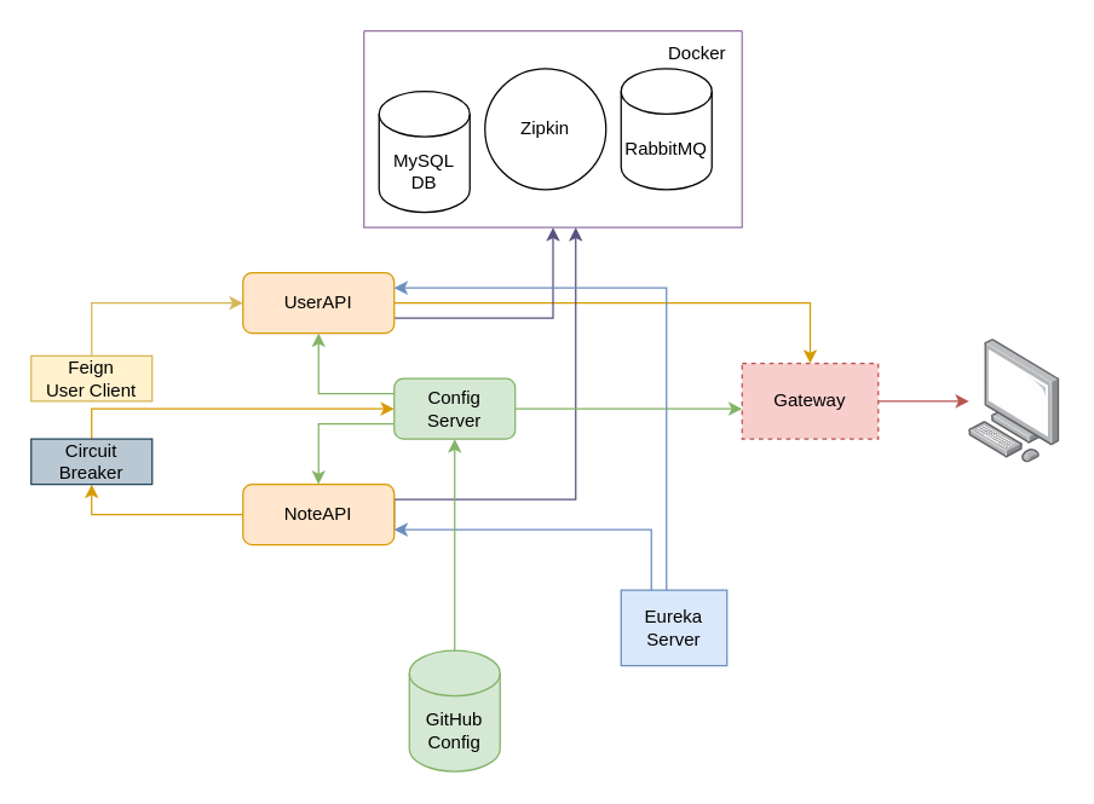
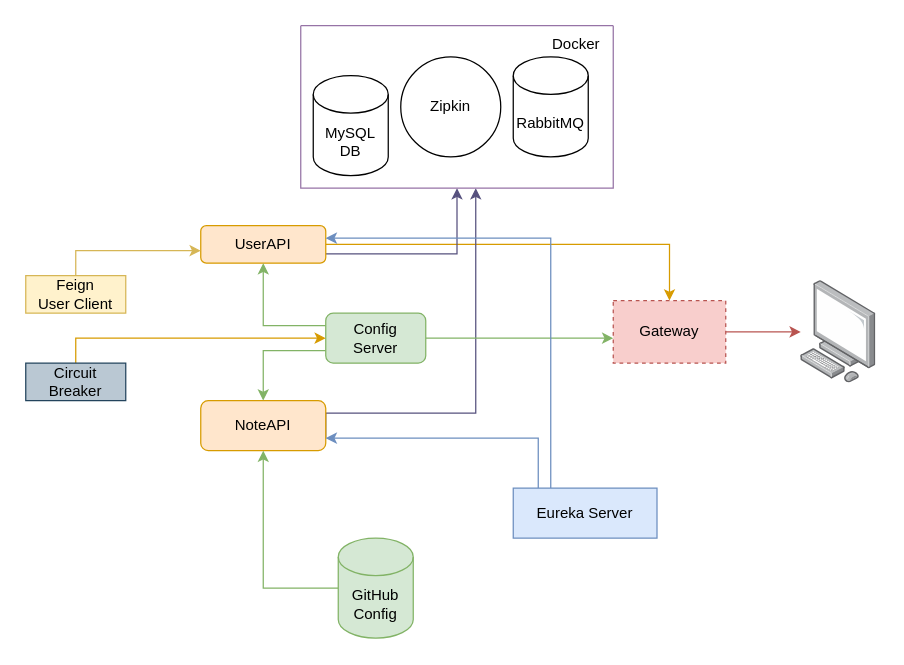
- <mxCell id="4" value="UserAPI" style="rounded=1;whiteSpace=wrap;html=1;fillColor=#ffe6cc;strokeColor=#d79b00;" parent="1" vertex="1"><mxGeometry x="160" y="180" width="100" height="40" as="geometry" /></mxCell>
+ <mxCell id="4" value="UserAPI" style="rounded=1;whiteSpace=wrap;html=1;fillColor=#ffe6cc;strokeColor=#d79b00;" parent="1" vertex="1"><mxGeometry x="160" y="180" width="100" height="30" as="geometry" /></mxCell>
- <mxCell id="10" value="&lt;div&gt;Feign&lt;br&gt;&lt;/div&gt;&lt;div&gt;User Client&lt;/div&gt;" style="rounded=0;whiteSpace=wrap;html=1;fillColor=#fff2cc;strokeColor=#d6b656;" parent="1" vertex="1"><mxGeometry x="20" y="235" width="80" height="30" as="geometry" /></mxCell>
+ <mxCell id="10" value="&lt;div&gt;Feign&lt;br&gt;&lt;/div&gt;&lt;div&gt;User Client&lt;/div&gt;" style="rounded=0;whiteSpace=wrap;html=1;fillColor=#fff2cc;strokeColor=#d6b656;" parent="1" vertex="1"><mxGeometry x="20" y="220" width="80" height="30" as="geometry" /></mxCell>
- <mxCell id="6" style="edgeStyle=orthogonalEdgeStyle;rounded=0;orthogonalLoop=1;jettySize=auto;html=1;fillColor=#ffe6cc;strokeColor=#d79b00;" parent="1" source="7" target="26" edge="1"><mxGeometry relative="1" as="geometry"><Array as="points"><mxPoint x="60" y="340" /></Array></mxGeometry></mxCell>
- <mxCell id="27" value="" style="edgeStyle=orthogonalEdgeStyle;rounded=0;orthogonalLoop=1;jettySize=auto;html=1;fillColor=#d5e8d4;strokeColor=#82b366;" parent="1" source="28" target="16" edge="1"><mxGeometry relative="1" as="geometry" /></mxCell>
+ <mxCell id="27" value="" style="edgeStyle=orthogonalEdgeStyle;rounded=0;orthogonalLoop=1;jettySize=auto;html=1;fillColor=#d5e8d4;strokeColor=#82b366;" parent="1" source="28" target="7" edge="1"><mxGeometry relative="1" as="geometry" /></mxCell>
- <mxCell id="19" value="Eureka Server" style="rounded=0;whiteSpace=wrap;html=1;fillColor=#dae8fc;strokeColor=#6c8ebf;" parent="1" vertex="1"><mxGeometry x="410" y="390" width="70" height="50" as="geometry" /></mxCell>
+ <mxCell id="19" value="Eureka Server" style="rounded=0;whiteSpace=wrap;html=1;fillColor=#dae8fc;strokeColor=#6c8ebf;" parent="1" vertex="1"><mxGeometry x="410" y="390" width="115" height="40" as="geometry" /></mxCell>
